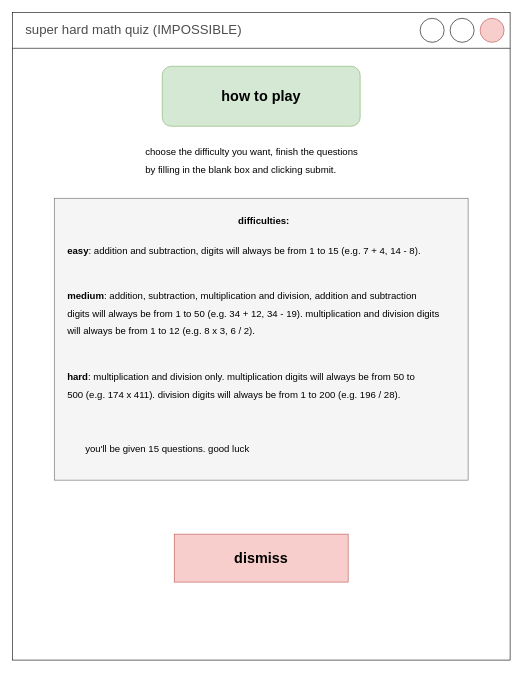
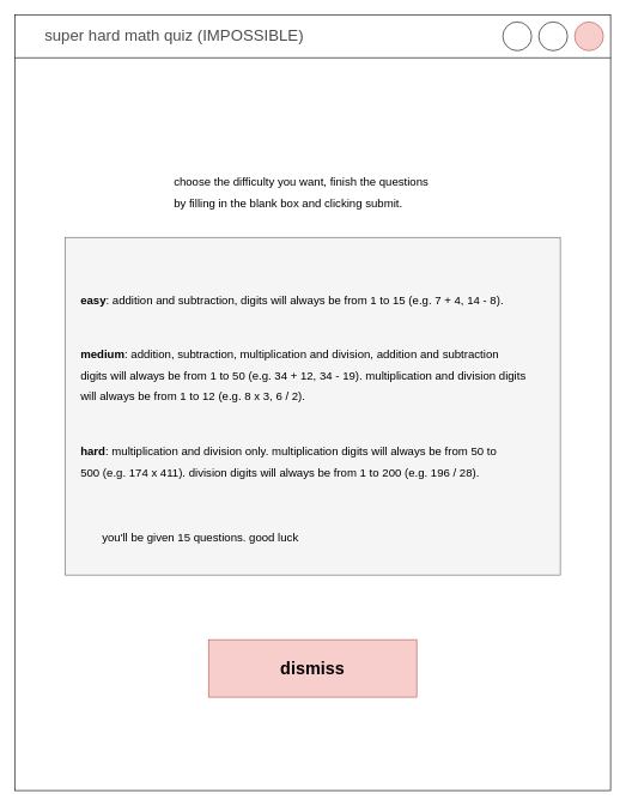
- <mxCell id="16" value="&lt;font color=&quot;#4d4d4d&quot;&gt;super hard math quiz (IMPOSSIBLE)&lt;/font&gt;" style="text;html=1;strokeColor=none;fillColor=none;align=left;verticalAlign=middle;whiteSpace=wrap;rounded=0;fontSize=22;" vertex="1" parent="1"><mxGeometry x="40" y="35" width="390" height="30" as="geometry" /></mxCell>
+ <mxCell id="16" value="&lt;font color=&quot;#4d4d4d&quot;&gt;super hard math quiz (IMPOSSIBLE)&lt;/font&gt;" style="text;html=1;strokeColor=none;fillColor=none;align=left;verticalAlign=middle;whiteSpace=wrap;rounded=0;fontSize=22;" vertex="1" parent="1"><mxGeometry x="60" y="35" width="390" height="30" as="geometry" /></mxCell>
- <mxCell id="7" value="&lt;font size=&quot;1&quot; style=&quot;&quot;&gt;&lt;b style=&quot;font-size: 24px;&quot;&gt;how to play&lt;/b&gt;&lt;/font&gt;" style="rounded=1;whiteSpace=wrap;html=1;fillColor=#d5e8d4;strokeColor=#82b366;" vertex="1" parent="1"><mxGeometry x="270" y="110" width="330" height="100" as="geometry" /></mxCell>
- <mxCell id="10" value="&lt;font style=&quot;font-size: 16px; line-height: 1.2;&quot;&gt;difficulties:&lt;/font&gt;" style="text;strokeColor=none;fillColor=none;html=1;fontSize=24;fontStyle=1;verticalAlign=middle;align=left;" vertex="1" parent="1"><mxGeometry x="395" y="340" width="80" height="50" as="geometry" /></mxCell>
